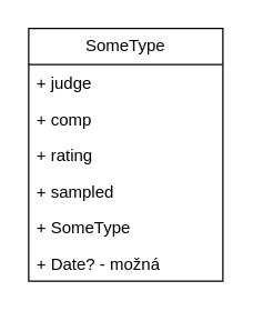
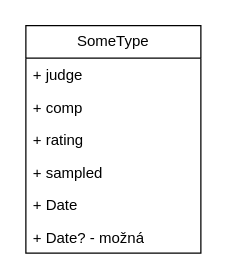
- <mxCell id="7" value="+ SomeType" style="text;strokeColor=none;fillColor=none;align=left;verticalAlign=top;spacingLeft=4;spacingRight=4;overflow=hidden;rotatable=0;points=[[0,0.5],[1,0.5]];portConstraint=eastwest;whiteSpace=wrap;html=1;" parent="2" vertex="1"><mxGeometry y="130" width="140" height="26" as="geometry" /></mxCell>
+ <mxCell id="7" value="+ Date" style="text;strokeColor=none;fillColor=none;align=left;verticalAlign=top;spacingLeft=4;spacingRight=4;overflow=hidden;rotatable=0;points=[[0,0.5],[1,0.5]];portConstraint=eastwest;whiteSpace=wrap;html=1;" parent="2" vertex="1"><mxGeometry y="130" width="140" height="26" as="geometry" /></mxCell>
